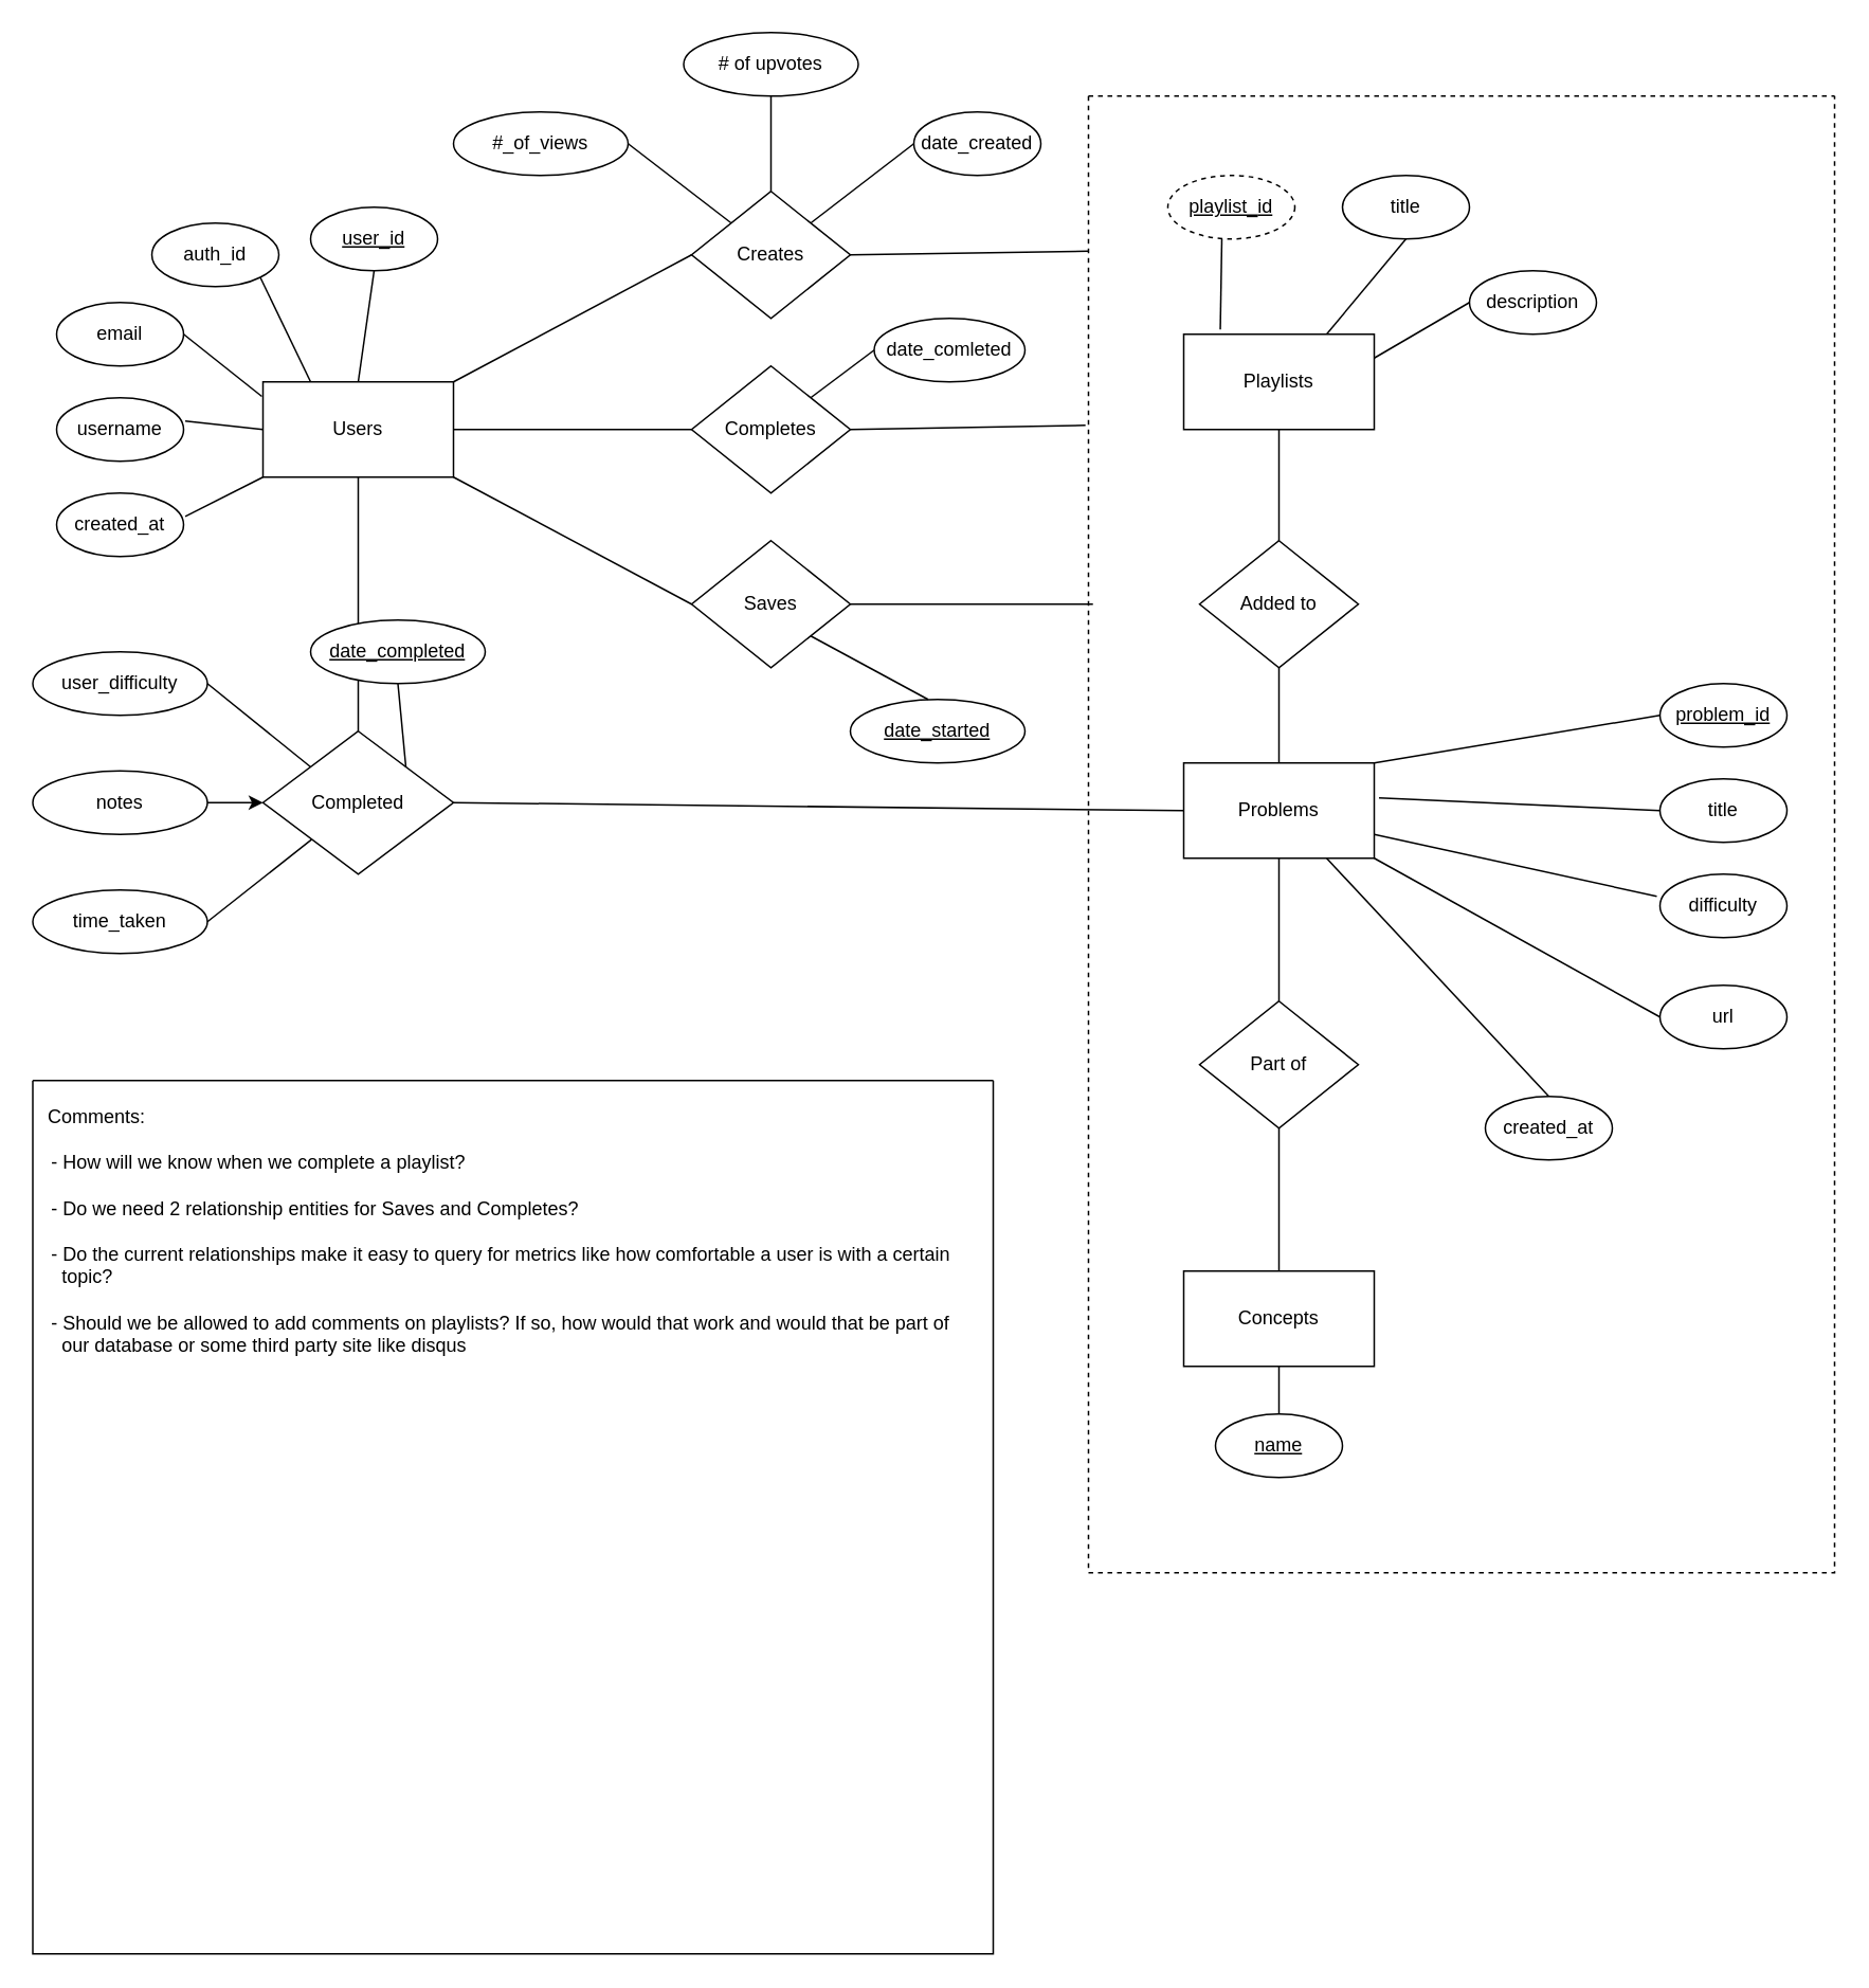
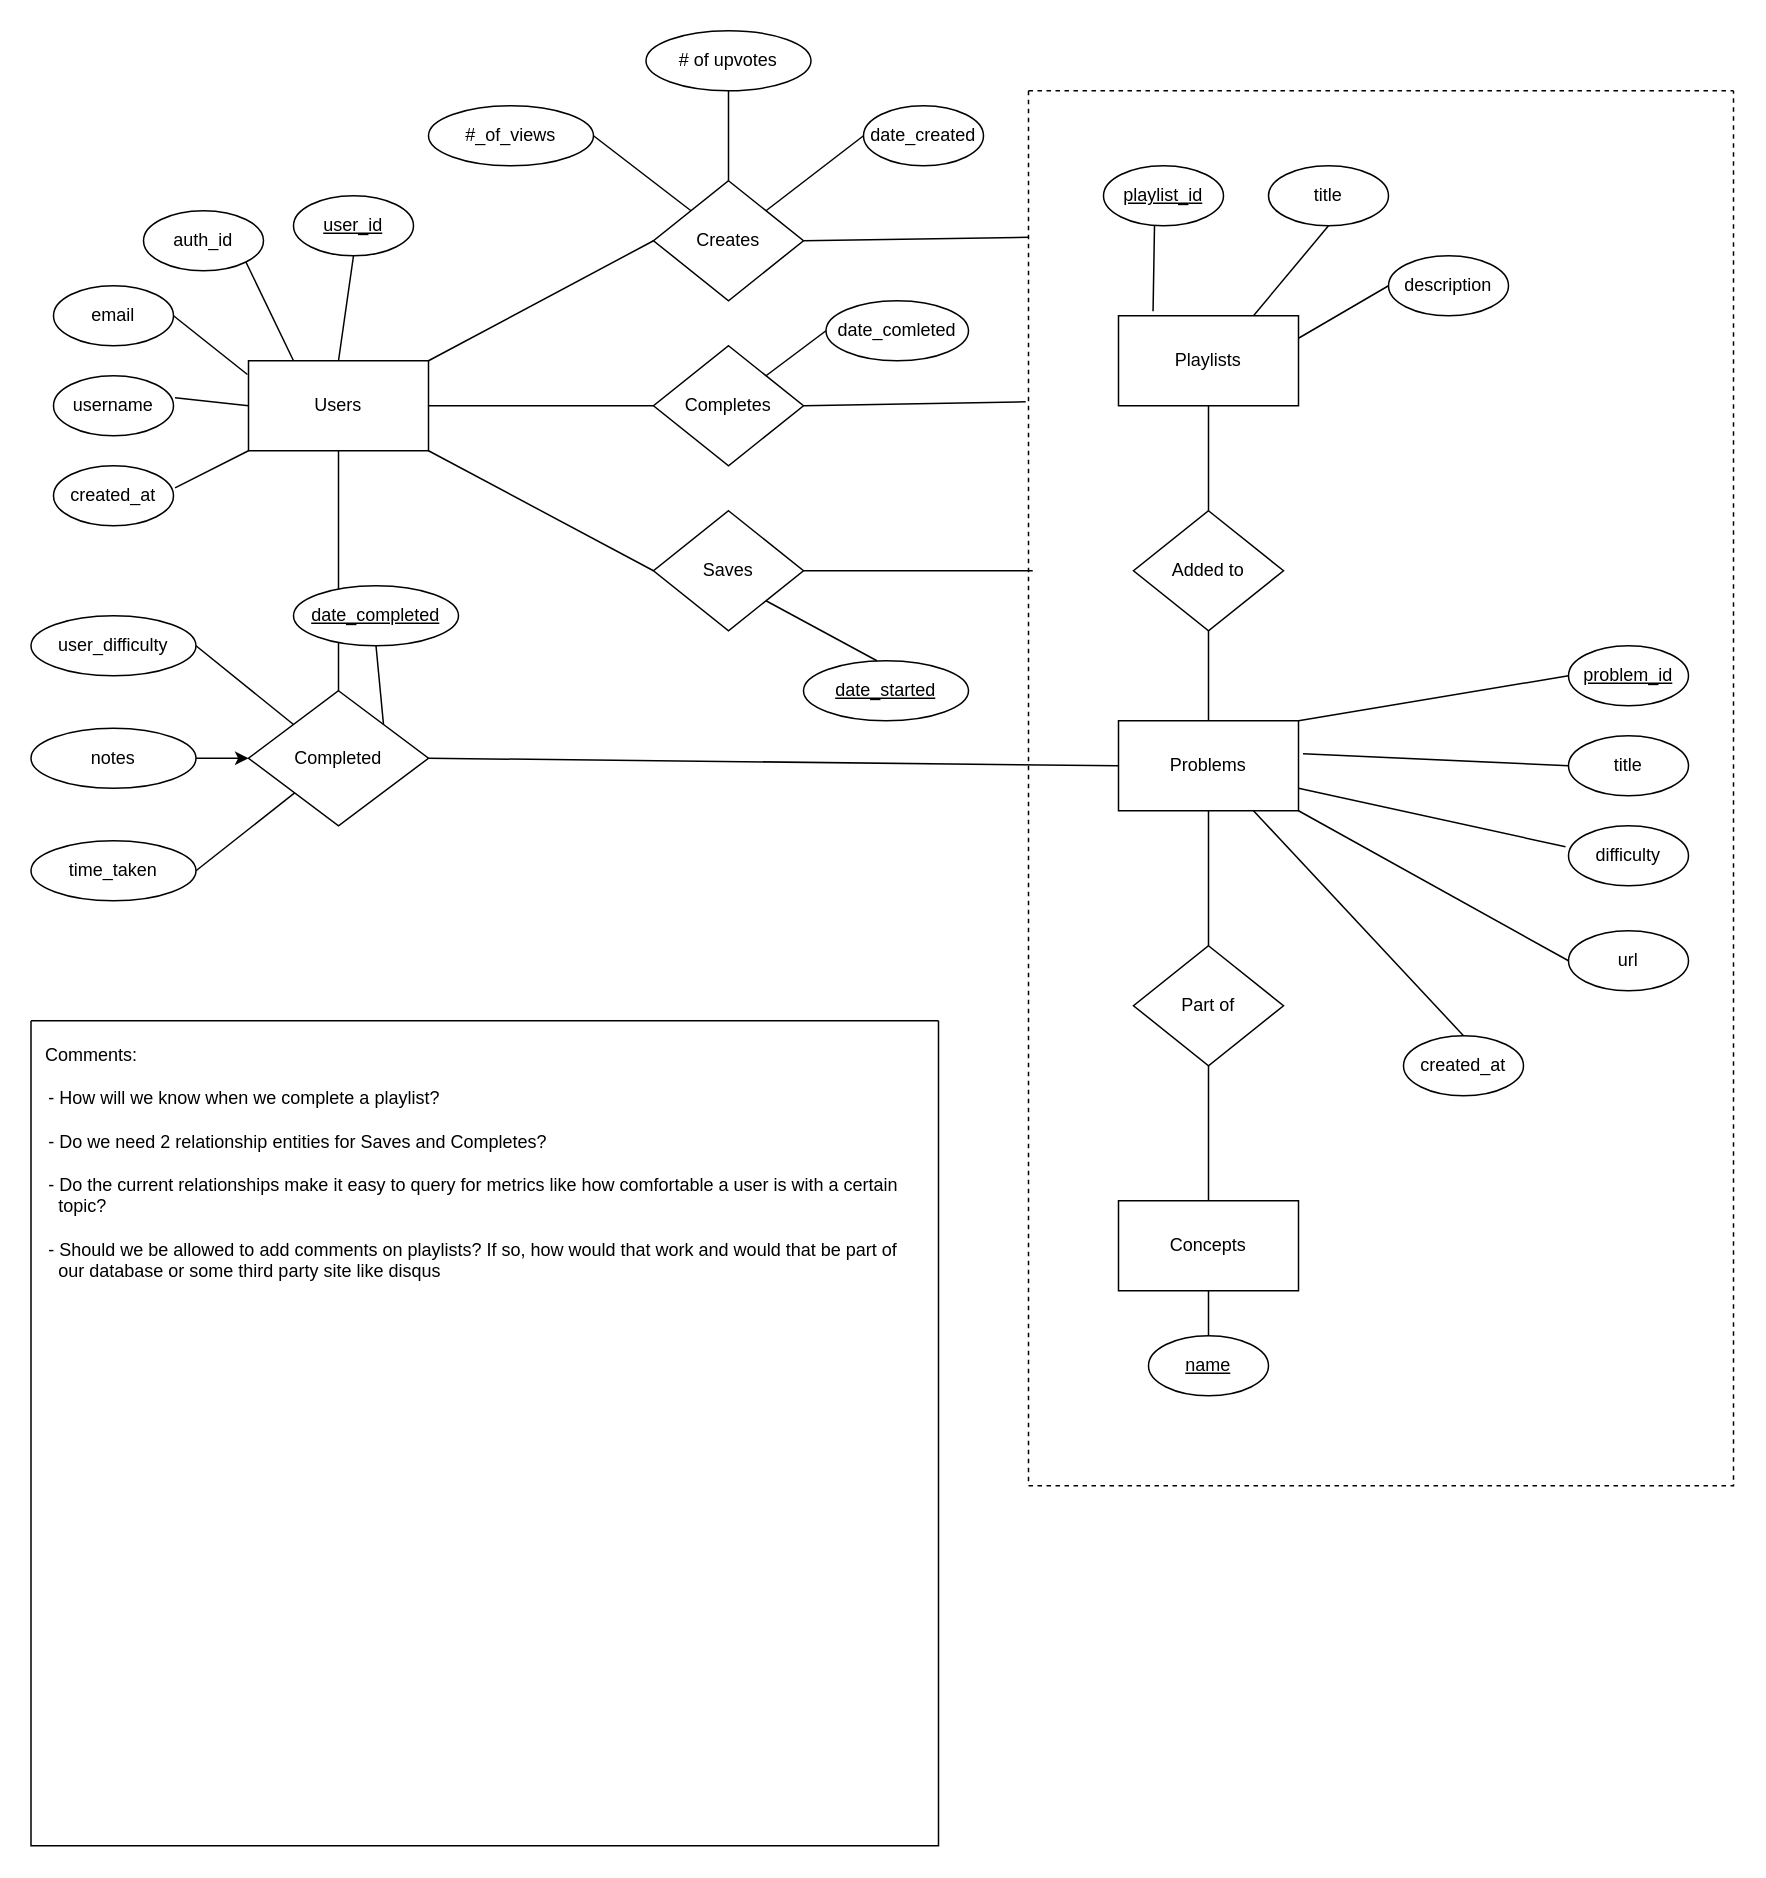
- <mxCell id="28" value="&lt;u&gt;playlist_&lt;span style=&quot;background-color: transparent; color: light-dark(rgb(0, 0, 0), rgb(255, 255, 255));&quot;&gt;id&lt;/span&gt;&lt;/u&gt;" style="ellipse;whiteSpace=wrap;html=1;dashed=1;" parent="25" vertex="1"><mxGeometry x="50" y="50" width="80" height="40" as="geometry" /></mxCell>
+ <mxCell id="28" value="&lt;u&gt;playlist_&lt;span style=&quot;background-color: transparent; color: light-dark(rgb(0, 0, 0), rgb(255, 255, 255));&quot;&gt;id&lt;/span&gt;&lt;/u&gt;" style="ellipse;whiteSpace=wrap;html=1;" parent="25" vertex="1"><mxGeometry x="50" y="50" width="80" height="40" as="geometry" /></mxCell>
